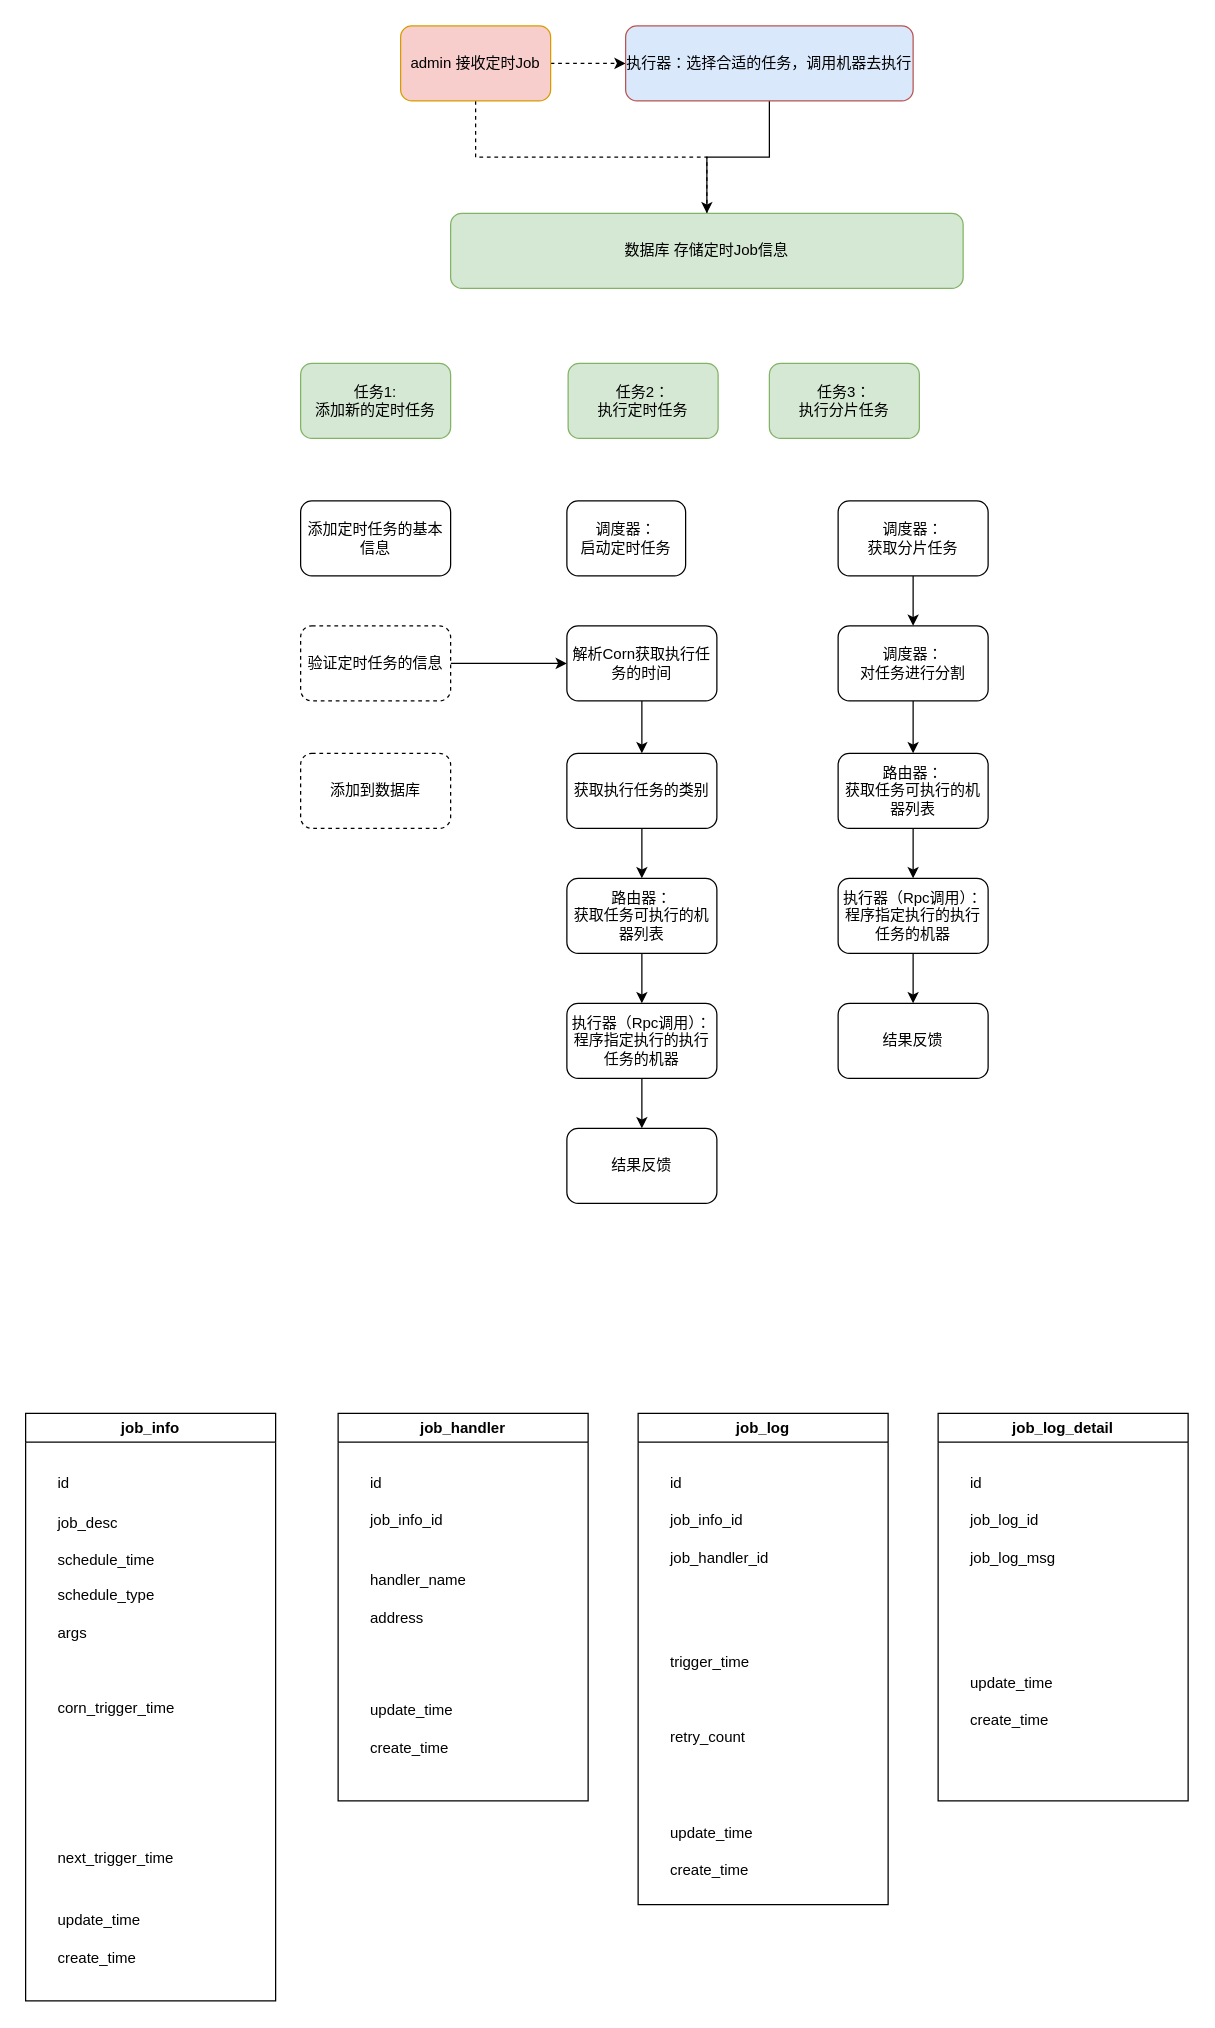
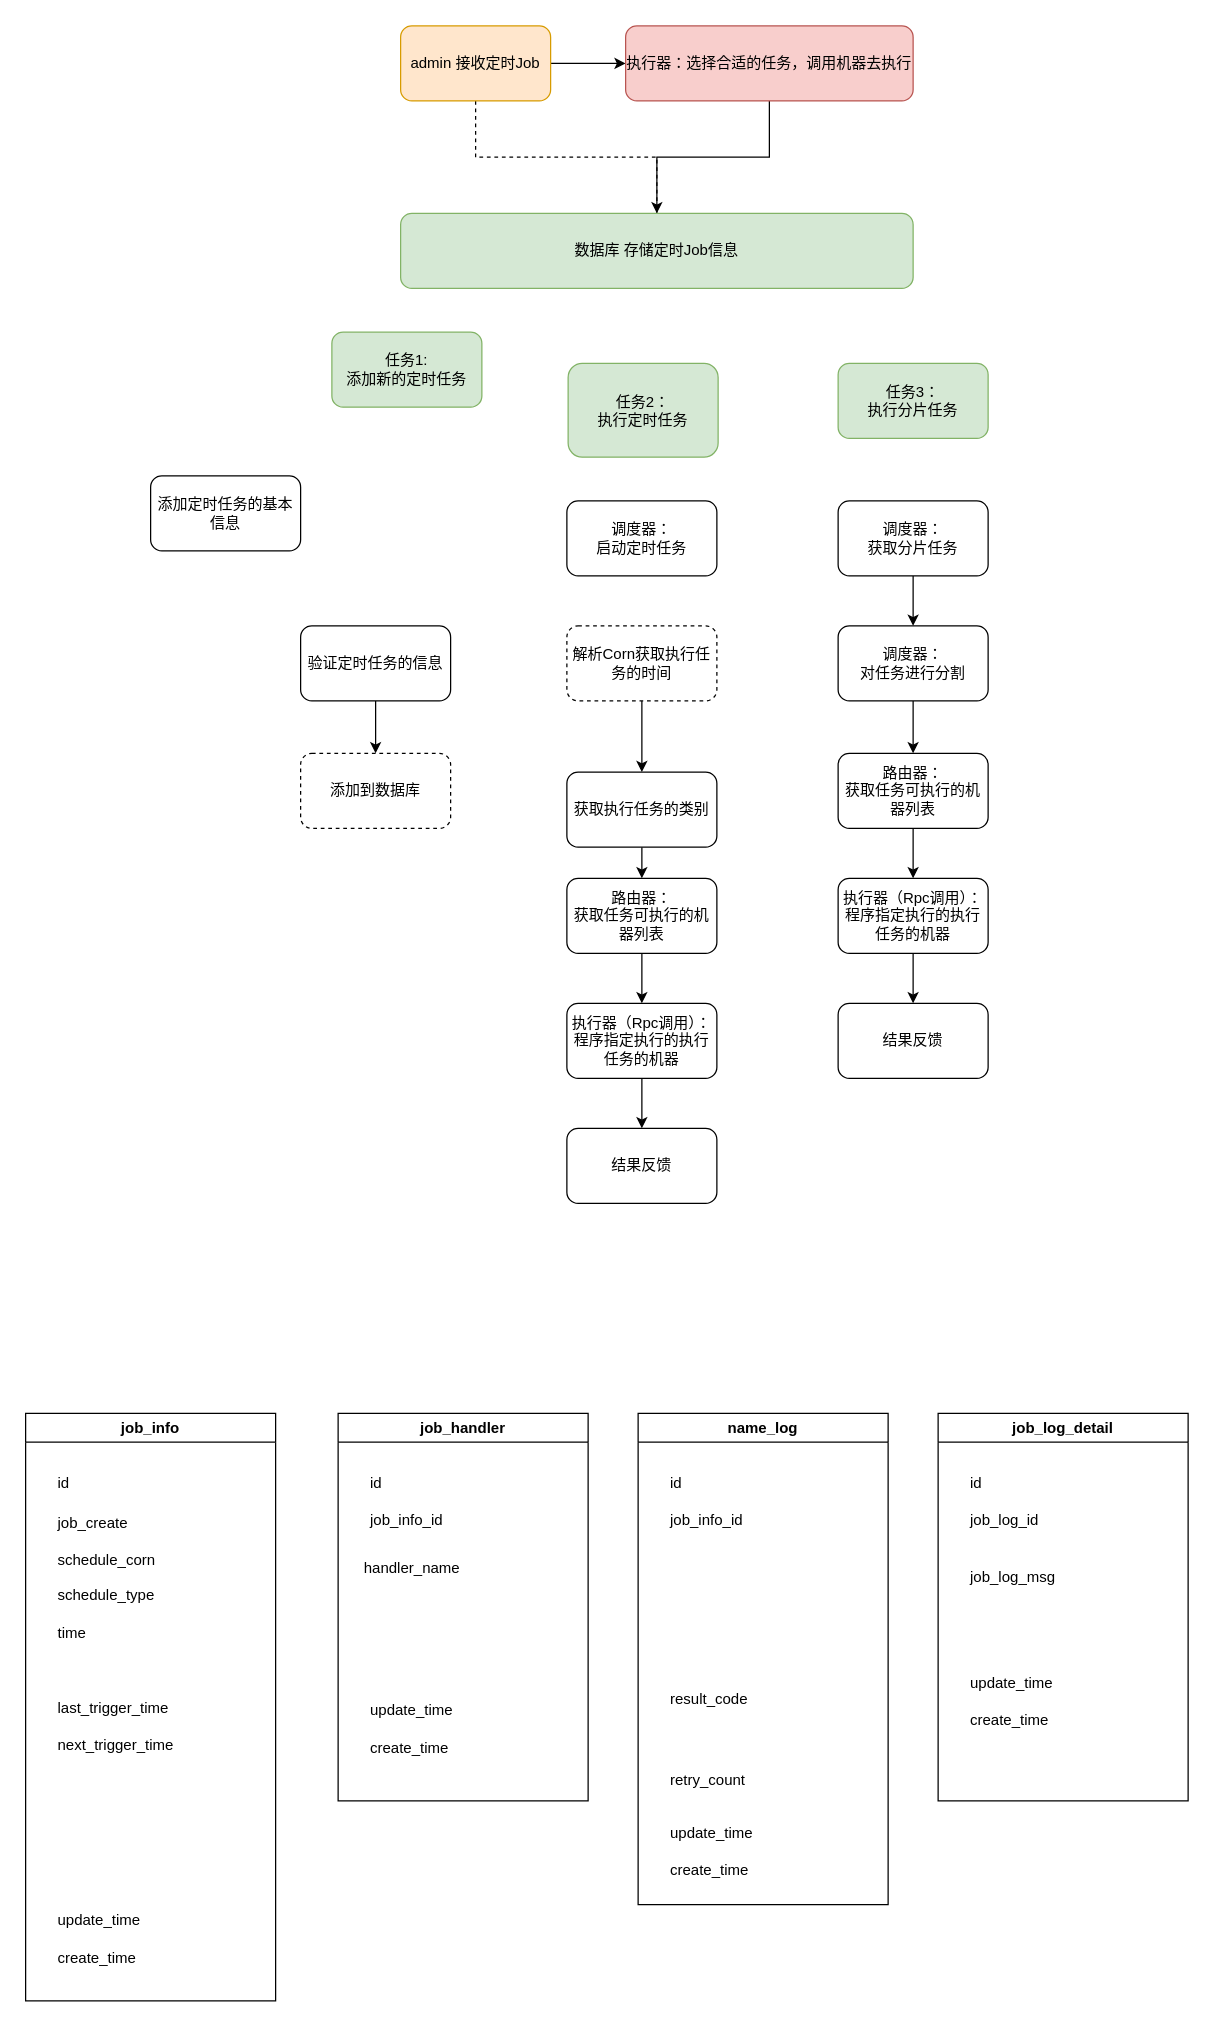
- <mxCell id="4" value="admin&amp;nbsp;接收定时Job" style="rounded=1;whiteSpace=wrap;html=1;fillColor=#f8cecc;strokeColor=#d79b00;" parent="1" vertex="1"><mxGeometry x="320" y="20" width="120" height="60" as="geometry" /></mxCell>
+ <mxCell id="4" value="admin&amp;nbsp;接收定时Job" style="rounded=1;whiteSpace=wrap;html=1;fillColor=#ffe6cc;strokeColor=#d79b00;" parent="1" vertex="1"><mxGeometry x="320" y="20" width="120" height="60" as="geometry" /></mxCell>
- <mxCell id="2" style="edgeStyle=orthogonalEdgeStyle;rounded=0;orthogonalLoop=1;jettySize=auto;html=1;dashed=1;" parent="1" source="4" target="6" edge="1"><mxGeometry relative="1" as="geometry" /></mxCell>
+ <mxCell id="2" style="edgeStyle=orthogonalEdgeStyle;rounded=0;orthogonalLoop=1;jettySize=auto;html=1;" parent="1" source="4" target="6" edge="1"><mxGeometry relative="1" as="geometry" /></mxCell>
- <mxCell id="6" value="执行器：选择合适的任务，调用机器去执行" style="rounded=1;whiteSpace=wrap;html=1;fillColor=#dae8fc;strokeColor=#b85450;" parent="1" vertex="1"><mxGeometry x="500" y="20" width="230" height="60" as="geometry" /></mxCell>
+ <mxCell id="6" value="执行器：选择合适的任务，调用机器去执行" style="rounded=1;whiteSpace=wrap;html=1;fillColor=#f8cecc;strokeColor=#b85450;" parent="1" vertex="1"><mxGeometry x="500" y="20" width="230" height="60" as="geometry" /></mxCell>
- <mxCell id="7" value="数据库&amp;nbsp;存储定时Job信息" style="rounded=1;whiteSpace=wrap;html=1;fillColor=#d5e8d4;strokeColor=#82b366;" parent="1" vertex="1"><mxGeometry x="360" y="170" width="410" height="60" as="geometry" /></mxCell>
+ <mxCell id="7" value="数据库&amp;nbsp;存储定时Job信息" style="rounded=1;whiteSpace=wrap;html=1;fillColor=#d5e8d4;strokeColor=#82b366;" parent="1" vertex="1"><mxGeometry x="320" y="170" width="410" height="60" as="geometry" /></mxCell>
- <mxCell id="8" value="任务1:&lt;br&gt;添加新的定时任务" style="rounded=1;whiteSpace=wrap;html=1;fillColor=#d5e8d4;strokeColor=#82b366;" parent="1" vertex="1"><mxGeometry x="240" y="290" width="120" height="60" as="geometry" /></mxCell>
+ <mxCell id="8" value="任务1:&lt;br&gt;添加新的定时任务" style="rounded=1;whiteSpace=wrap;html=1;fillColor=#d5e8d4;strokeColor=#82b366;" parent="1" vertex="1"><mxGeometry x="265" y="265" width="120" height="60" as="geometry" /></mxCell>
- <mxCell id="9" value="任务2：&lt;br&gt;执行定时任务" style="rounded=1;whiteSpace=wrap;html=1;fillColor=#d5e8d4;strokeColor=#82b366;" parent="1" vertex="1"><mxGeometry x="454" y="290" width="120" height="60" as="geometry" /></mxCell>
+ <mxCell id="9" value="任务2：&lt;br&gt;执行定时任务" style="rounded=1;whiteSpace=wrap;html=1;fillColor=#d5e8d4;strokeColor=#82b366;" parent="1" vertex="1"><mxGeometry x="454" y="290" width="120" height="75" as="geometry" /></mxCell>
- <mxCell id="20" value="任务3：&lt;br&gt;执行分片任务" style="rounded=1;whiteSpace=wrap;html=1;fillColor=#d5e8d4;strokeColor=#82b366;" parent="1" vertex="1"><mxGeometry x="615" y="290" width="120" height="60" as="geometry" /></mxCell>
+ <mxCell id="20" value="任务3：&lt;br&gt;执行分片任务" style="rounded=1;whiteSpace=wrap;html=1;fillColor=#d5e8d4;strokeColor=#82b366;" parent="1" vertex="1"><mxGeometry x="670" y="290" width="120" height="60" as="geometry" /></mxCell>
- <mxCell id="10" value="添加定时任务的基本信息" style="rounded=1;whiteSpace=wrap;html=1;" parent="1" vertex="1"><mxGeometry x="240" y="400" width="120" height="60" as="geometry" /></mxCell>
+ <mxCell id="10" value="添加定时任务的基本信息" style="rounded=1;whiteSpace=wrap;html=1;" parent="1" vertex="1"><mxGeometry x="120" y="380" width="120" height="60" as="geometry" /></mxCell>
- <mxCell id="14" value="调度器：&lt;br&gt;启动定时任务" style="rounded=1;whiteSpace=wrap;html=1;" parent="1" vertex="1"><mxGeometry x="453" y="400" width="95" height="60" as="geometry" /></mxCell>
+ <mxCell id="14" value="调度器：&lt;br&gt;启动定时任务" style="rounded=1;whiteSpace=wrap;html=1;" parent="1" vertex="1"><mxGeometry x="453" y="400" width="120" height="60" as="geometry" /></mxCell>
- <mxCell id="12" value="验证定时任务的信息" style="rounded=1;whiteSpace=wrap;html=1;dashed=1;" parent="1" vertex="1"><mxGeometry x="240" y="500" width="120" height="60" as="geometry" /></mxCell>
+ <mxCell id="12" value="验证定时任务的信息" style="rounded=1;whiteSpace=wrap;html=1;" parent="1" vertex="1"><mxGeometry x="240" y="500" width="120" height="60" as="geometry" /></mxCell>
- <mxCell id="11" style="edgeStyle=orthogonalEdgeStyle;rounded=0;orthogonalLoop=1;jettySize=auto;html=1;" parent="1" source="12" target="53" edge="1"><mxGeometry relative="1" as="geometry" /></mxCell>
+ <mxCell id="11" style="edgeStyle=orthogonalEdgeStyle;rounded=0;orthogonalLoop=1;jettySize=auto;html=1;entryX=0.5;entryY=0;entryDx=0;entryDy=0;" parent="1" source="12" target="13" edge="1"><mxGeometry relative="1" as="geometry" /></mxCell>
- <mxCell id="53" value="解析Corn获取执行任务的时间" style="rounded=1;whiteSpace=wrap;html=1;" vertex="1" parent="1"><mxGeometry x="453" y="500" width="120" height="60" as="geometry" /></mxCell>
+ <mxCell id="53" value="解析Corn获取执行任务的时间" style="rounded=1;whiteSpace=wrap;html=1;dashed=1;" vertex="1" parent="1"><mxGeometry x="453" y="500" width="120" height="60" as="geometry" /></mxCell>
- <mxCell id="55" value="获取执行任务的类别" style="rounded=1;whiteSpace=wrap;html=1;" vertex="1" parent="1"><mxGeometry x="453" y="602" width="120" height="60" as="geometry" /></mxCell>
+ <mxCell id="55" value="获取执行任务的类别" style="rounded=1;whiteSpace=wrap;html=1;" vertex="1" parent="1"><mxGeometry x="453" y="617" width="120" height="60" as="geometry" /></mxCell>
- <mxCell id="37" value="job_log" style="swimlane;" parent="1" vertex="1"><mxGeometry x="510" y="1130" width="200" height="393" as="geometry" /></mxCell>
+ <mxCell id="37" value="name_log" style="swimlane;" parent="1" vertex="1"><mxGeometry x="510" y="1130" width="200" height="393" as="geometry" /></mxCell>
- <mxCell id="58" value="job_desc" style="text;strokeColor=none;fillColor=none;align=left;verticalAlign=middle;spacingLeft=4;spacingRight=4;overflow=hidden;points=[[0,0.5],[1,0.5]];portConstraint=eastwest;rotatable=0;" parent="56" vertex="1"><mxGeometry x="20" y="72" width="140" height="30" as="geometry" /></mxCell>
+ <mxCell id="58" value="job_create" style="text;strokeColor=none;fillColor=none;align=left;verticalAlign=middle;spacingLeft=4;spacingRight=4;overflow=hidden;points=[[0,0.5],[1,0.5]];portConstraint=eastwest;rotatable=0;" parent="56" vertex="1"><mxGeometry x="20" y="72" width="140" height="30" as="geometry" /></mxCell>
- <mxCell id="40" value="job_handler_id" style="text;strokeColor=none;fillColor=none;align=left;verticalAlign=middle;spacingLeft=4;spacingRight=4;overflow=hidden;points=[[0,0.5],[1,0.5]];portConstraint=eastwest;rotatable=0;" parent="37" vertex="1"><mxGeometry x="20" y="100" width="140" height="30" as="geometry" /></mxCell>
- <mxCell id="49" value="job_log_msg" style="text;strokeColor=none;fillColor=none;align=left;verticalAlign=middle;spacingLeft=4;spacingRight=4;overflow=hidden;points=[[0,0.5],[1,0.5]];portConstraint=eastwest;rotatable=0;" parent="46" vertex="1"><mxGeometry x="20" y="100" width="140" height="30" as="geometry" /></mxCell>
+ <mxCell id="49" value="job_log_msg" style="text;strokeColor=none;fillColor=none;align=left;verticalAlign=middle;spacingLeft=4;spacingRight=4;overflow=hidden;points=[[0,0.5],[1,0.5]];portConstraint=eastwest;rotatable=0;" parent="46" vertex="1"><mxGeometry x="20" y="115" width="140" height="30" as="geometry" /></mxCell>
- <mxCell id="61" value="schedule_time" style="text;strokeColor=none;fillColor=none;align=left;verticalAlign=middle;spacingLeft=4;spacingRight=4;overflow=hidden;points=[[0,0.5],[1,0.5]];portConstraint=eastwest;rotatable=0;" parent="56" vertex="1"><mxGeometry x="20" y="102" width="140" height="30" as="geometry" /></mxCell>
+ <mxCell id="61" value="schedule_corn" style="text;strokeColor=none;fillColor=none;align=left;verticalAlign=middle;spacingLeft=4;spacingRight=4;overflow=hidden;points=[[0,0.5],[1,0.5]];portConstraint=eastwest;rotatable=0;" parent="56" vertex="1"><mxGeometry x="20" y="102" width="140" height="30" as="geometry" /></mxCell>
- <mxCell id="32" value="handler_name" style="text;strokeColor=none;fillColor=none;align=left;verticalAlign=middle;spacingLeft=4;spacingRight=4;overflow=hidden;points=[[0,0.5],[1,0.5]];portConstraint=eastwest;rotatable=0;" parent="30" vertex="1"><mxGeometry x="20" y="118" width="180" height="30" as="geometry" /></mxCell>
+ <mxCell id="32" value="handler_name" style="text;strokeColor=none;fillColor=none;align=left;verticalAlign=middle;spacingLeft=4;spacingRight=4;overflow=hidden;points=[[0,0.5],[1,0.5]];portConstraint=eastwest;rotatable=0;" parent="30" vertex="1"><mxGeometry x="15" y="108" width="180" height="30" as="geometry" /></mxCell>
- <mxCell id="33" value="address" style="text;strokeColor=none;fillColor=none;align=left;verticalAlign=middle;spacingLeft=4;spacingRight=4;overflow=hidden;points=[[0,0.5],[1,0.5]];portConstraint=eastwest;rotatable=0;" parent="30" vertex="1"><mxGeometry x="20" y="148" width="180" height="30" as="geometry" /></mxCell>
- <mxCell id="62" value="args" style="text;strokeColor=none;fillColor=none;align=left;verticalAlign=middle;spacingLeft=4;spacingRight=4;overflow=hidden;points=[[0,0.5],[1,0.5]];portConstraint=eastwest;rotatable=0;" vertex="1" parent="56"><mxGeometry x="20" y="160" width="140" height="30" as="geometry" /></mxCell>
+ <mxCell id="62" value="time" style="text;strokeColor=none;fillColor=none;align=left;verticalAlign=middle;spacingLeft=4;spacingRight=4;overflow=hidden;points=[[0,0.5],[1,0.5]];portConstraint=eastwest;rotatable=0;" vertex="1" parent="56"><mxGeometry x="20" y="160" width="140" height="30" as="geometry" /></mxCell>
- <mxCell id="43" value="trigger_time" style="text;strokeColor=none;fillColor=none;align=left;verticalAlign=middle;spacingLeft=4;spacingRight=4;overflow=hidden;points=[[0,0.5],[1,0.5]];portConstraint=eastwest;rotatable=0;" parent="37" vertex="1"><mxGeometry x="20" y="183" width="140" height="30" as="geometry" /></mxCell>
+ <mxCell id="44" value="result_code" style="text;strokeColor=none;fillColor=none;align=left;verticalAlign=middle;spacingLeft=4;spacingRight=4;overflow=hidden;points=[[0,0.5],[1,0.5]];portConstraint=eastwest;rotatable=0;" parent="37" vertex="1"><mxGeometry x="20" y="213" width="140" height="30" as="geometry" /></mxCell>
- <mxCell id="64" value="corn_trigger_time" style="text;strokeColor=none;fillColor=none;align=left;verticalAlign=middle;spacingLeft=4;spacingRight=4;overflow=hidden;points=[[0,0.5],[1,0.5]];portConstraint=eastwest;rotatable=0;" vertex="1" parent="56"><mxGeometry x="20" y="220" width="140" height="30" as="geometry" /></mxCell>
+ <mxCell id="64" value="last_trigger_time" style="text;strokeColor=none;fillColor=none;align=left;verticalAlign=middle;spacingLeft=4;spacingRight=4;overflow=hidden;points=[[0,0.5],[1,0.5]];portConstraint=eastwest;rotatable=0;" vertex="1" parent="56"><mxGeometry x="20" y="220" width="140" height="30" as="geometry" /></mxCell>
- <mxCell id="45" value="retry_count" style="text;strokeColor=none;fillColor=none;align=left;verticalAlign=middle;spacingLeft=4;spacingRight=4;overflow=hidden;points=[[0,0.5],[1,0.5]];portConstraint=eastwest;rotatable=0;" parent="37" vertex="1"><mxGeometry x="20" y="243" width="140" height="30" as="geometry" /></mxCell>
+ <mxCell id="45" value="retry_count" style="text;strokeColor=none;fillColor=none;align=left;verticalAlign=middle;spacingLeft=4;spacingRight=4;overflow=hidden;points=[[0,0.5],[1,0.5]];portConstraint=eastwest;rotatable=0;" parent="37" vertex="1"><mxGeometry x="20" y="278" width="140" height="30" as="geometry" /></mxCell>
- <mxCell id="65" value="next_trigger_time" style="text;strokeColor=none;fillColor=none;align=left;verticalAlign=middle;spacingLeft=4;spacingRight=4;overflow=hidden;points=[[0,0.5],[1,0.5]];portConstraint=eastwest;rotatable=0;" vertex="1" parent="56"><mxGeometry x="20" y="340" width="140" height="30" as="geometry" /></mxCell>
+ <mxCell id="65" value="next_trigger_time" style="text;strokeColor=none;fillColor=none;align=left;verticalAlign=middle;spacingLeft=4;spacingRight=4;overflow=hidden;points=[[0,0.5],[1,0.5]];portConstraint=eastwest;rotatable=0;" vertex="1" parent="56"><mxGeometry x="20" y="250" width="140" height="30" as="geometry" /></mxCell>
